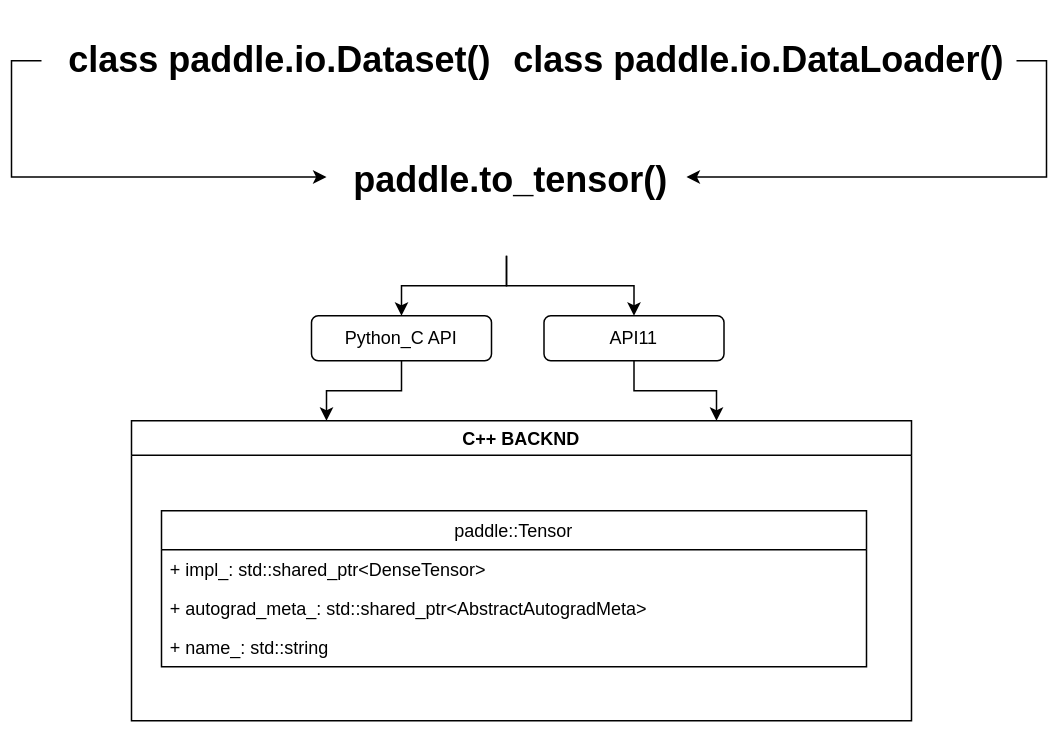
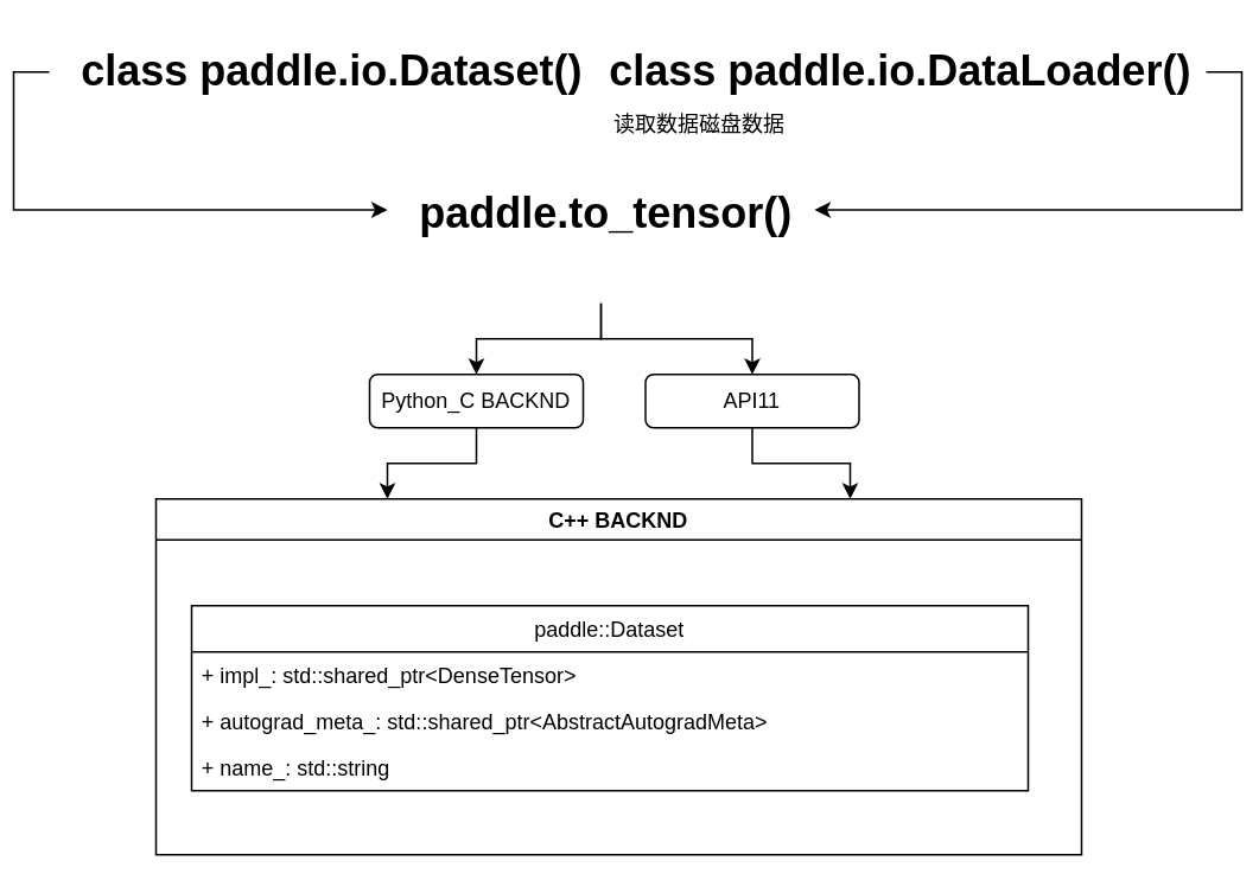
+ <mxCell id="6" value="读取数据磁盘数据" style="text;html=1;align=center;verticalAlign=middle;resizable=0;points=[];autosize=1;strokeColor=none;fillColor=none;" vertex="1" parent="1"><mxGeometry x="330" y="60" width="110" height="20" as="geometry" /></mxCell>
- <mxCell id="9" value="Python_C API" style="rounded=1;whiteSpace=wrap;html=1;" vertex="1" parent="7"><mxGeometry x="120" y="110" width="120" height="30" as="geometry" /></mxCell>
+ <mxCell id="9" value="Python_C BACKND" style="rounded=1;whiteSpace=wrap;html=1;" vertex="1" parent="7"><mxGeometry x="120" y="110" width="120" height="30" as="geometry" /></mxCell>
- <mxCell id="12" value="paddle::Tensor" style="swimlane;fontStyle=0;childLayout=stackLayout;horizontal=1;startSize=26;fillColor=none;horizontalStack=0;resizeParent=1;resizeParentMax=0;resizeLast=0;collapsible=1;marginBottom=0;" vertex="1" parent="11"><mxGeometry x="20" y="60" width="470" height="104" as="geometry" /></mxCell>
+ <mxCell id="12" value="paddle::Dataset" style="swimlane;fontStyle=0;childLayout=stackLayout;horizontal=1;startSize=26;fillColor=none;horizontalStack=0;resizeParent=1;resizeParentMax=0;resizeLast=0;collapsible=1;marginBottom=0;" vertex="1" parent="11"><mxGeometry x="20" y="60" width="470" height="104" as="geometry" /></mxCell>
